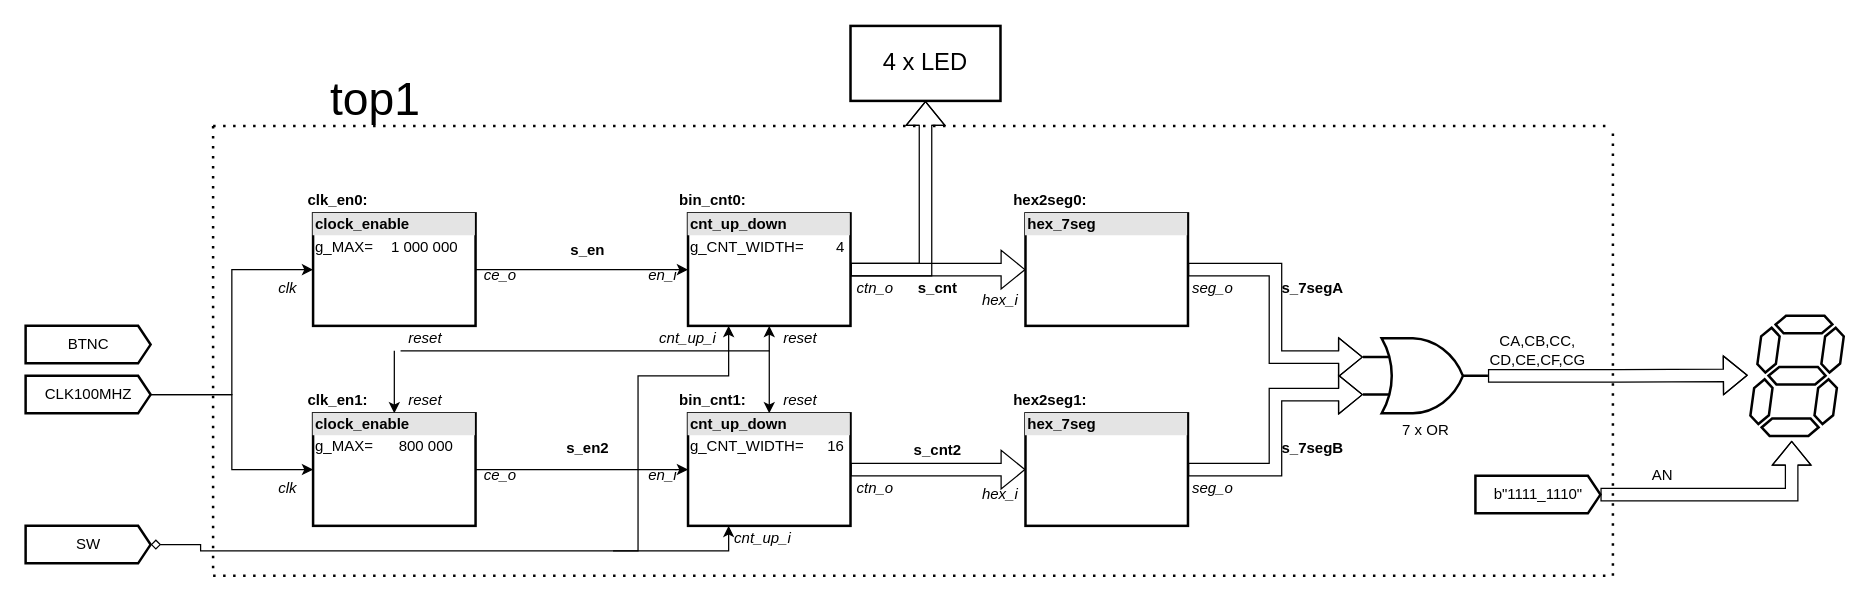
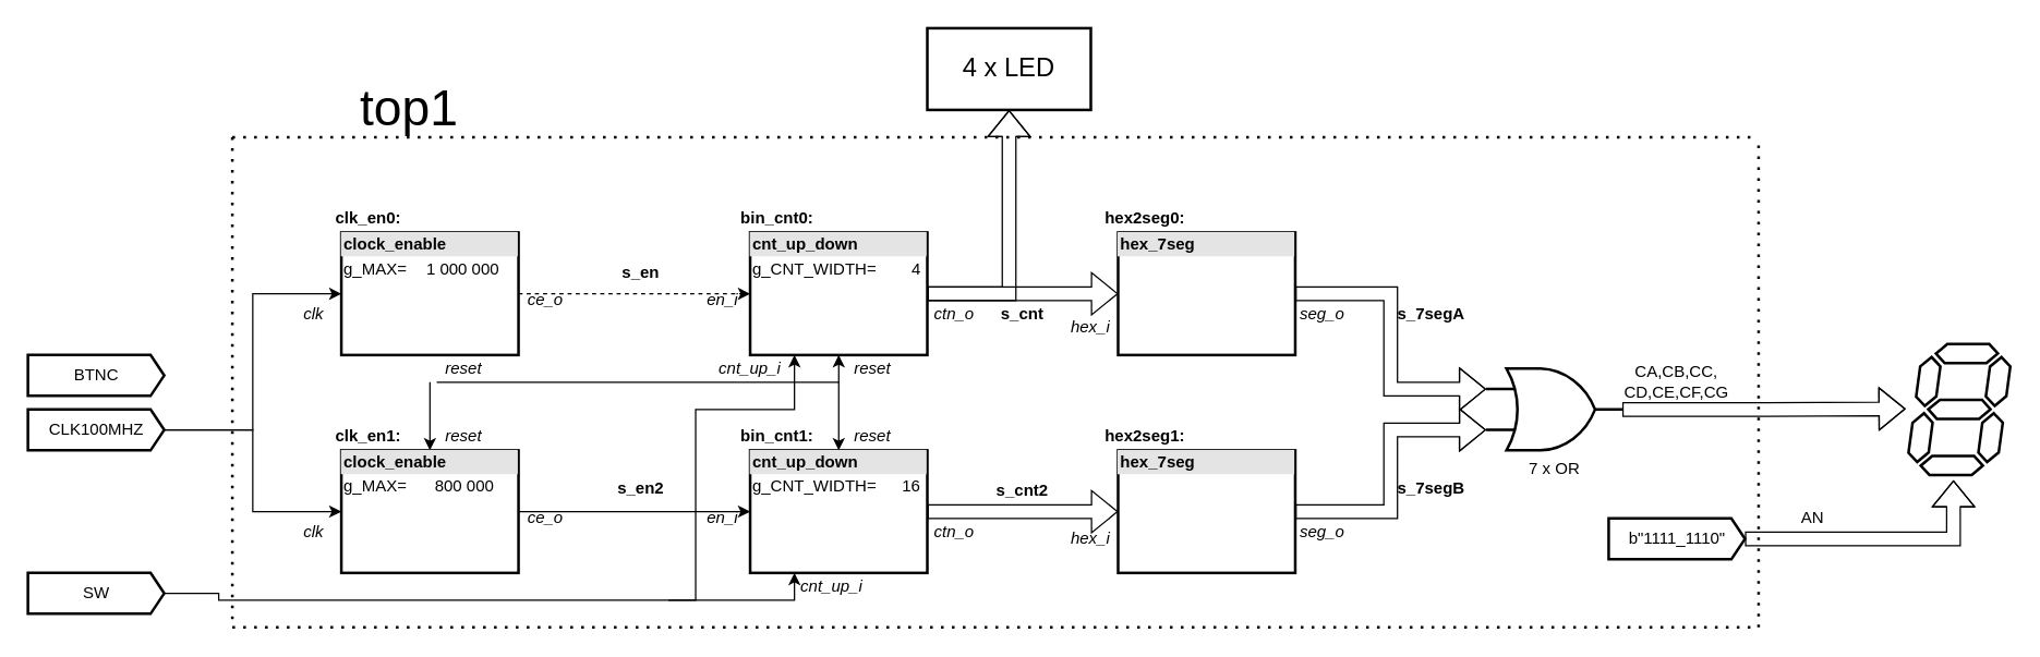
- <mxCell id="2" style="edgeStyle=orthogonalEdgeStyle;rounded=0;orthogonalLoop=1;jettySize=auto;html=1;exitX=1;exitY=0.5;exitDx=0;exitDy=0;entryX=0;entryY=0.5;entryDx=0;entryDy=0;" parent="1" source="4" target="8" edge="1"><mxGeometry relative="1" as="geometry" /></mxCell>
+ <mxCell id="2" style="edgeStyle=orthogonalEdgeStyle;rounded=0;orthogonalLoop=1;jettySize=auto;html=1;exitX=1;exitY=0.5;exitDx=0;exitDy=0;entryX=0;entryY=0.5;entryDx=0;entryDy=0;dashed=1;" parent="1" source="4" target="8" edge="1"><mxGeometry relative="1" as="geometry" /></mxCell>
- <mxCell id="18" style="edgeStyle=orthogonalEdgeStyle;rounded=0;orthogonalLoop=1;jettySize=auto;html=1;exitX=0.25;exitY=1;exitDx=0;exitDy=0;entryX=1;entryY=0.5;entryDx=0;entryDy=0;entryPerimeter=0;startArrow=classic;startFill=1;endArrow=diamond;endFill=0;" parent="1" source="19" target="54" edge="1"><mxGeometry relative="1" as="geometry"><Array as="points"><mxPoint x="583" y="440" /><mxPoint x="160" y="440" /><mxPoint x="160" y="435" /></Array></mxGeometry></mxCell>
+ <mxCell id="18" style="edgeStyle=orthogonalEdgeStyle;rounded=0;orthogonalLoop=1;jettySize=auto;html=1;exitX=0.25;exitY=1;exitDx=0;exitDy=0;entryX=1;entryY=0.5;entryDx=0;entryDy=0;entryPerimeter=0;startArrow=classic;startFill=1;endArrow=none;endFill=0;" parent="1" source="19" target="54" edge="1"><mxGeometry relative="1" as="geometry"><Array as="points"><mxPoint x="583" y="440" /><mxPoint x="160" y="440" /><mxPoint x="160" y="435" /></Array></mxGeometry></mxCell>
